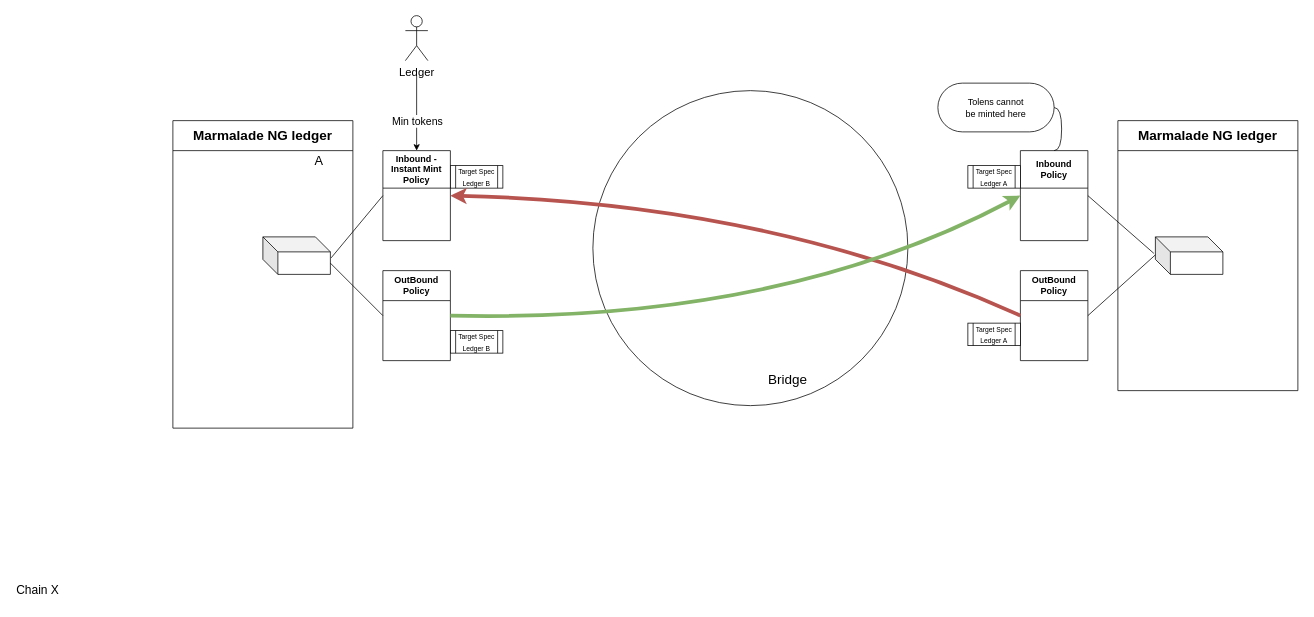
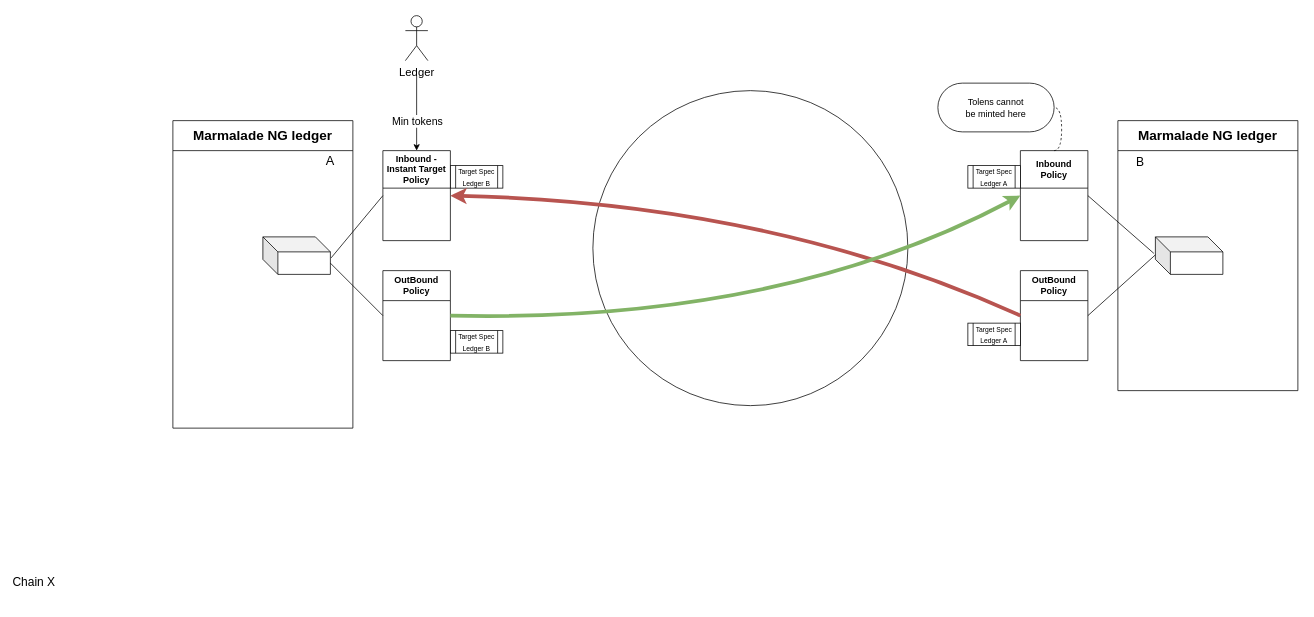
- <mxCell id="29" value="" style="edgeStyle=entityRelationEdgeStyle;startArrow=none;endArrow=none;segment=10;curved=1;sourcePerimeterSpacing=0;targetPerimeterSpacing=0;rounded=0;exitX=0.5;exitY=0;exitDx=0;exitDy=0;" edge="1" target="28" parent="1" source="19"><mxGeometry relative="1" as="geometry"><mxPoint x="1385" y="220" as="sourcePoint" /><Array as="points"><mxPoint x="1400" y="140" /><mxPoint x="1420" y="180" /><mxPoint x="1420" y="158" /><mxPoint x="1390" y="170" /><mxPoint x="1420" y="160" /></Array></mxGeometry></mxCell>
+ <mxCell id="29" value="" style="edgeStyle=entityRelationEdgeStyle;startArrow=none;endArrow=none;segment=10;curved=1;sourcePerimeterSpacing=0;targetPerimeterSpacing=0;rounded=0;exitX=0.5;exitY=0;exitDx=0;exitDy=0;dashed=1;" edge="1" target="28" parent="1" source="19"><mxGeometry relative="1" as="geometry"><mxPoint x="1385" y="220" as="sourcePoint" /><Array as="points"><mxPoint x="1400" y="140" /><mxPoint x="1420" y="180" /><mxPoint x="1420" y="158" /><mxPoint x="1390" y="170" /><mxPoint x="1420" y="160" /></Array></mxGeometry></mxCell>
- <mxCell id="4" value="&lt;font style=&quot;font-size: 17px;&quot;&gt;A&lt;/font&gt;" style="text;html=1;strokeColor=none;fillColor=none;align=center;verticalAlign=middle;whiteSpace=wrap;rounded=0;" vertex="1" parent="2"><mxGeometry x="165" y="40" width="60" height="30" as="geometry" /></mxCell>
+ <mxCell id="4" value="&lt;font style=&quot;font-size: 17px;&quot;&gt;A&lt;/font&gt;" style="text;html=1;strokeColor=none;fillColor=none;align=center;verticalAlign=middle;whiteSpace=wrap;rounded=0;" vertex="1" parent="2"><mxGeometry x="180" y="40" width="60" height="30" as="geometry" /></mxCell>
+ <mxCell id="7" value="&lt;font style=&quot;font-size: 16px;&quot;&gt;B&lt;/font&gt;" style="text;html=1;strokeColor=none;fillColor=none;align=center;verticalAlign=middle;whiteSpace=wrap;rounded=0;" vertex="1" parent="5"><mxGeometry y="40" width="60" height="30" as="geometry" /></mxCell>
- <mxCell id="9" value="Inbound - Instant Mint&lt;br&gt;Policy" style="swimlane;whiteSpace=wrap;html=1;startSize=50;" parent="1" vertex="1"><mxGeometry x="510" y="200" width="90" height="120" as="geometry" /></mxCell>
+ <mxCell id="9" value="Inbound - Instant Target&lt;br&gt;Policy" style="swimlane;whiteSpace=wrap;html=1;startSize=50;" parent="1" vertex="1"><mxGeometry x="510" y="200" width="90" height="120" as="geometry" /></mxCell>
- <mxCell id="16" value="&lt;font style=&quot;font-size: 18px;&quot;&gt;Bridge&lt;/font&gt;" style="text;html=1;strokeColor=none;fillColor=none;align=center;verticalAlign=middle;whiteSpace=wrap;rounded=0;" parent="1" vertex="1"><mxGeometry x="1020" y="490" width="60" height="30" as="geometry" /></mxCell>
- <mxCell id="15" value="&lt;font style=&quot;font-size: 16px;&quot;&gt;Chain X&lt;/font&gt;" style="text;html=1;strokeColor=none;fillColor=none;align=center;verticalAlign=middle;whiteSpace=wrap;rounded=0;" parent="1" vertex="1"><mxGeometry x="20" y="770" width="60" height="30" as="geometry" /></mxCell>
+ <mxCell id="15" value="&lt;font style=&quot;font-size: 16px;&quot;&gt;Chain X&lt;/font&gt;" style="text;html=1;strokeColor=none;fillColor=none;align=center;verticalAlign=middle;whiteSpace=wrap;rounded=0;" parent="1" vertex="1"><mxGeometry x="15" y="760" width="60" height="30" as="geometry" /></mxCell>
